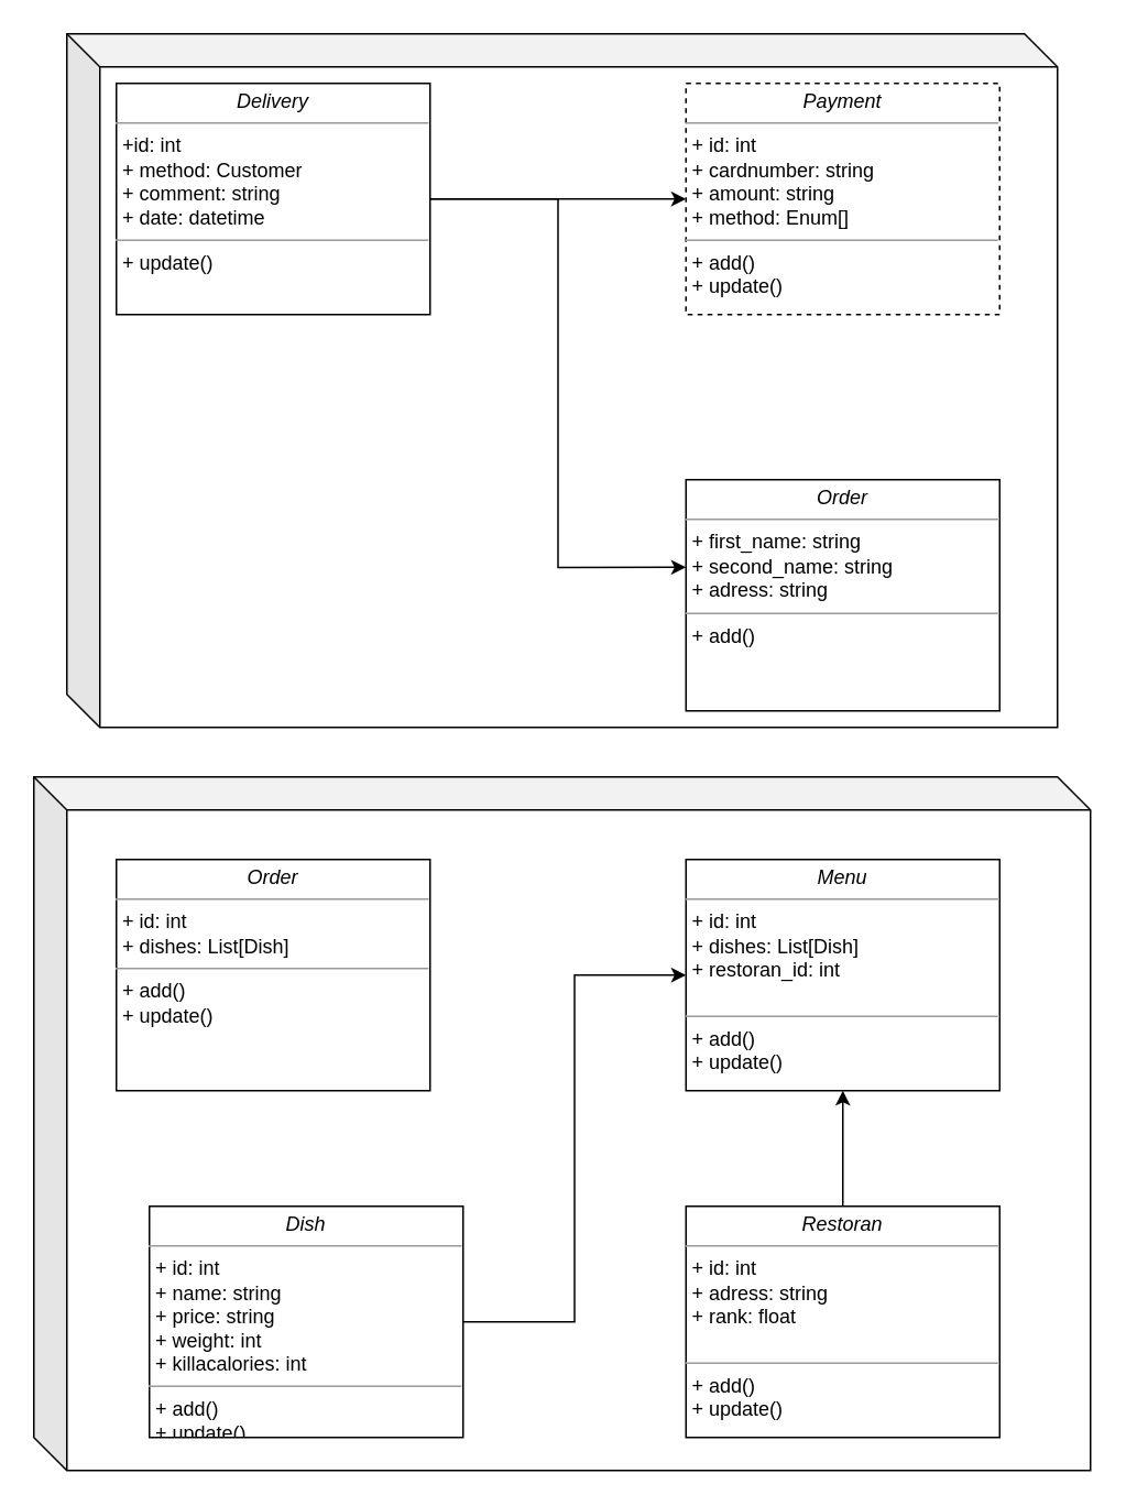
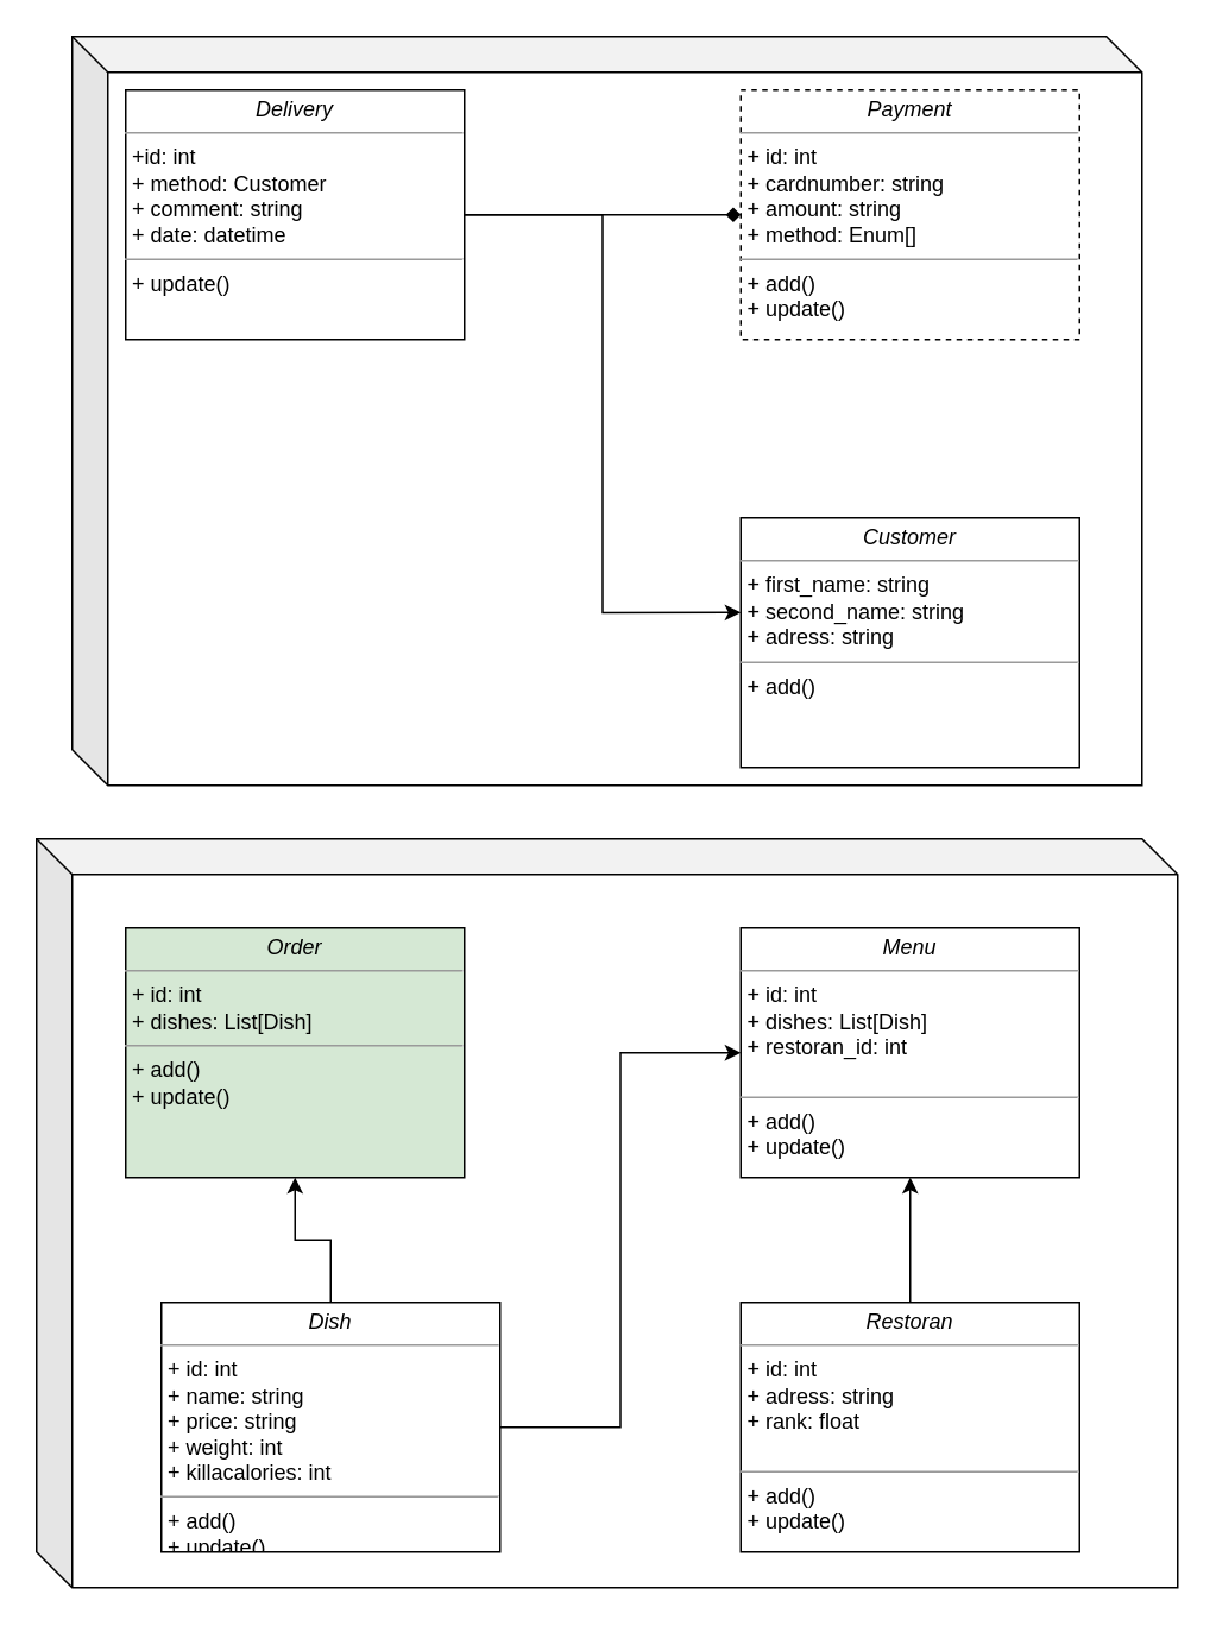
- <mxCell id="4" style="edgeStyle=orthogonalEdgeStyle;rounded=0;orthogonalLoop=1;jettySize=auto;html=1;" edge="1" parent="1" source="6" target="7"><mxGeometry relative="1" as="geometry" /></mxCell>
+ <mxCell id="4" style="edgeStyle=orthogonalEdgeStyle;rounded=0;orthogonalLoop=1;jettySize=auto;html=1;endArrow=diamond;" edge="1" parent="1" source="6" target="7"><mxGeometry relative="1" as="geometry" /></mxCell>
- <mxCell id="9" value="&lt;p style=&quot;margin:0px;margin-top:4px;text-align:center;&quot;&gt;&lt;i&gt;Order&lt;/i&gt;&lt;br&gt;&lt;/p&gt;&lt;hr size=&quot;1&quot;&gt;&lt;p style=&quot;margin:0px;margin-left:4px;&quot;&gt;+ first_name: string&lt;br&gt;+ second_name: string&lt;/p&gt;&lt;p style=&quot;margin:0px;margin-left:4px;&quot;&gt;+ adress: string&lt;/p&gt;&lt;hr size=&quot;1&quot;&gt;&lt;p style=&quot;margin:0px;margin-left:4px;&quot;&gt;+ add()&lt;/p&gt;" style="verticalAlign=top;align=left;overflow=fill;fontSize=12;fontFamily=Helvetica;html=1;rounded=0;shadow=0;comic=0;labelBackgroundColor=none;strokeWidth=1" vertex="1" parent="1"><mxGeometry x="415" y="290" width="190" height="140" as="geometry" /></mxCell>
+ <mxCell id="9" value="&lt;p style=&quot;margin:0px;margin-top:4px;text-align:center;&quot;&gt;&lt;i&gt;Customer&lt;/i&gt;&lt;br&gt;&lt;/p&gt;&lt;hr size=&quot;1&quot;&gt;&lt;p style=&quot;margin:0px;margin-left:4px;&quot;&gt;+ first_name: string&lt;br&gt;+ second_name: string&lt;/p&gt;&lt;p style=&quot;margin:0px;margin-left:4px;&quot;&gt;+ adress: string&lt;/p&gt;&lt;hr size=&quot;1&quot;&gt;&lt;p style=&quot;margin:0px;margin-left:4px;&quot;&gt;+ add()&lt;/p&gt;" style="verticalAlign=top;align=left;overflow=fill;fontSize=12;fontFamily=Helvetica;html=1;rounded=0;shadow=0;comic=0;labelBackgroundColor=none;strokeWidth=1" vertex="1" parent="1"><mxGeometry x="415" y="290" width="190" height="140" as="geometry" /></mxCell>
- <mxCell id="8" value="&lt;p style=&quot;margin:0px;margin-top:4px;text-align:center;&quot;&gt;&lt;i&gt;Order&lt;/i&gt;&lt;br&gt;&lt;/p&gt;&lt;hr size=&quot;1&quot;&gt;&lt;p style=&quot;margin:0px;margin-left:4px;&quot;&gt;+ id: int&lt;br&gt;+ dishes: List[Dish]&lt;/p&gt;&lt;hr size=&quot;1&quot;&gt;&lt;p style=&quot;margin:0px;margin-left:4px;&quot;&gt;+ add()&lt;/p&gt;&lt;p style=&quot;margin:0px;margin-left:4px;&quot;&gt;+ update()&lt;/p&gt;" style="verticalAlign=top;align=left;overflow=fill;fontSize=12;fontFamily=Helvetica;html=1;rounded=0;shadow=0;comic=0;labelBackgroundColor=none;strokeWidth=1" vertex="1" parent="1"><mxGeometry x="70" y="520" width="190" height="140" as="geometry" /></mxCell>
+ <mxCell id="8" value="&lt;p style=&quot;margin:0px;margin-top:4px;text-align:center;&quot;&gt;&lt;i&gt;Order&lt;/i&gt;&lt;br&gt;&lt;/p&gt;&lt;hr size=&quot;1&quot;&gt;&lt;p style=&quot;margin:0px;margin-left:4px;&quot;&gt;+ id: int&lt;br&gt;+ dishes: List[Dish]&lt;/p&gt;&lt;hr size=&quot;1&quot;&gt;&lt;p style=&quot;margin:0px;margin-left:4px;&quot;&gt;+ add()&lt;/p&gt;&lt;p style=&quot;margin:0px;margin-left:4px;&quot;&gt;+ update()&lt;/p&gt;" style="verticalAlign=top;align=left;overflow=fill;fontSize=12;fontFamily=Helvetica;html=1;rounded=0;shadow=0;comic=0;labelBackgroundColor=none;strokeWidth=1;fillColor=#d5e8d4;" vertex="1" parent="1"><mxGeometry x="70" y="520" width="190" height="140" as="geometry" /></mxCell>
+ <mxCell id="11" style="edgeStyle=orthogonalEdgeStyle;rounded=0;orthogonalLoop=1;jettySize=auto;html=1;entryX=0.5;entryY=1;entryDx=0;entryDy=0;" edge="1" parent="1" source="12" target="8"><mxGeometry relative="1" as="geometry" /></mxCell>
